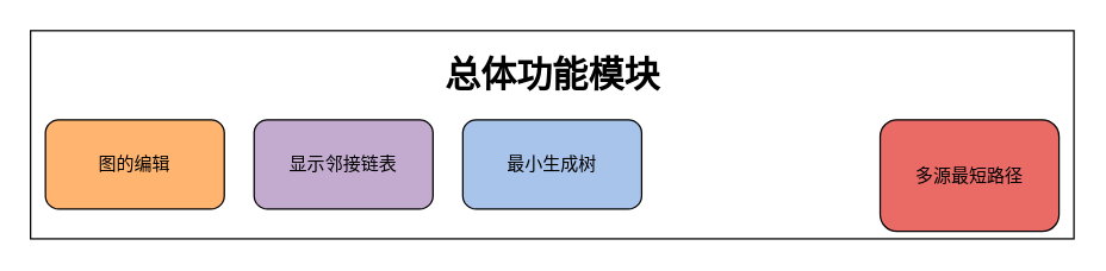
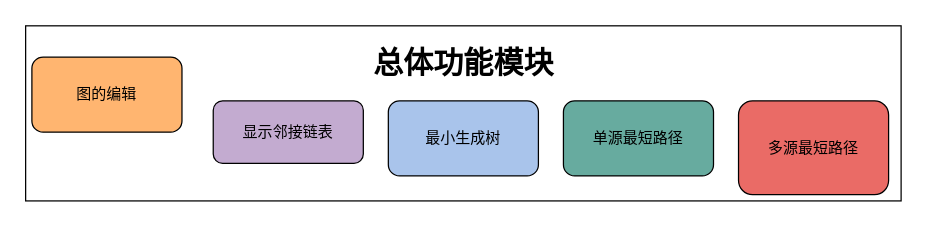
- <mxCell id="3" value="图的编辑" style="rounded=1;whiteSpace=wrap;html=1;labelBackgroundColor=none;fillColor=#FFB570;" parent="1" vertex="1"><mxGeometry x="30" y="80" width="120" height="60" as="geometry" /></mxCell>
+ <mxCell id="3" value="图的编辑" style="rounded=1;whiteSpace=wrap;html=1;labelBackgroundColor=none;fillColor=#FFB570;" parent="1" vertex="1"><mxGeometry x="25" y="45" width="120" height="60" as="geometry" /></mxCell>
- <mxCell id="8" value="显示邻接链表" style="rounded=1;whiteSpace=wrap;html=1;labelBackgroundColor=none;fillColor=#C3ABD0;" vertex="1" parent="1"><mxGeometry x="170" y="80" width="120" height="60" as="geometry" /></mxCell>
+ <mxCell id="8" value="显示邻接链表" style="rounded=1;whiteSpace=wrap;html=1;labelBackgroundColor=none;fillColor=#C3ABD0;" vertex="1" parent="1"><mxGeometry x="170" y="80" width="120" height="50" as="geometry" /></mxCell>
+ <mxCell id="5" value="单源最短路径" style="rounded=1;whiteSpace=wrap;html=1;fillColor=#67AB9F;" parent="1" vertex="1"><mxGeometry x="450" y="80" width="120" height="60" as="geometry" /></mxCell>
